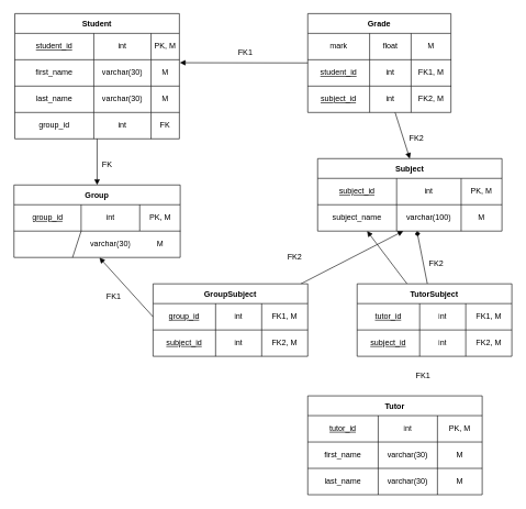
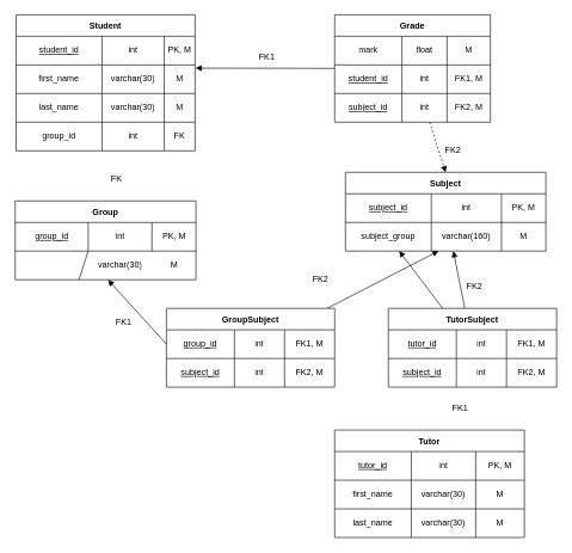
- <mxCell id="51" style="edgeStyle=none;rounded=0;orthogonalLoop=1;jettySize=auto;html=1;entryX=0.5;entryY=0;entryDx=0;entryDy=0;endArrow=block;endFill=1;" edge="1" parent="1" source="52" target="2"><mxGeometry relative="1" as="geometry" /></mxCell>
+ <mxCell id="51" style="edgeStyle=none;rounded=0;orthogonalLoop=1;jettySize=auto;html=1;entryX=0.5;entryY=0;entryDx=0;entryDy=0;endArrow=block;endFill=1;dashed=1;" edge="1" parent="1" source="52" target="2"><mxGeometry relative="1" as="geometry" /></mxCell>
- <mxCell id="24" style="edgeStyle=orthogonalEdgeStyle;rounded=0;orthogonalLoop=1;jettySize=auto;html=1;entryX=0.5;entryY=0;entryDx=0;entryDy=0;endArrow=block;endFill=1;" edge="1" parent="1" source="25" target="42"><mxGeometry relative="1" as="geometry" /></mxCell>
- <mxCell id="8" value="subject_name" style="shape=partialRectangle;html=1;whiteSpace=wrap;connectable=0;fillColor=none;top=0;left=0;bottom=0;right=0;overflow=hidden;pointerEvents=1;" parent="7" vertex="1"><mxGeometry width="120" height="40" as="geometry"><mxRectangle width="120" height="40" as="alternateBounds" /></mxGeometry></mxCell>
+ <mxCell id="8" value="subject_group" style="shape=partialRectangle;html=1;whiteSpace=wrap;connectable=0;fillColor=none;top=0;left=0;bottom=0;right=0;overflow=hidden;pointerEvents=1;" parent="7" vertex="1"><mxGeometry width="120" height="40" as="geometry"><mxRectangle width="120" height="40" as="alternateBounds" /></mxGeometry></mxCell>
- <mxCell id="9" value="varchar(100)" style="shape=partialRectangle;html=1;whiteSpace=wrap;connectable=0;fillColor=none;top=0;left=0;bottom=0;right=0;overflow=hidden;pointerEvents=1;" parent="7" vertex="1"><mxGeometry x="120" width="98" height="40" as="geometry"><mxRectangle width="98" height="40" as="alternateBounds" /></mxGeometry></mxCell>
+ <mxCell id="9" value="varchar(160)" style="shape=partialRectangle;html=1;whiteSpace=wrap;connectable=0;fillColor=none;top=0;left=0;bottom=0;right=0;overflow=hidden;pointerEvents=1;" parent="7" vertex="1"><mxGeometry x="120" width="98" height="40" as="geometry"><mxRectangle width="98" height="40" as="alternateBounds" /></mxGeometry></mxCell>
- <mxCell id="81" style="edgeStyle=none;rounded=0;orthogonalLoop=1;jettySize=auto;html=1;endArrow=diamond;endFill=1;" edge="1" parent="1" source="83" target="2"><mxGeometry relative="1" as="geometry" /></mxCell>
+ <mxCell id="81" style="edgeStyle=none;rounded=0;orthogonalLoop=1;jettySize=auto;html=1;endArrow=block;endFill=1;" edge="1" parent="1" source="83" target="2"><mxGeometry relative="1" as="geometry" /></mxCell>
